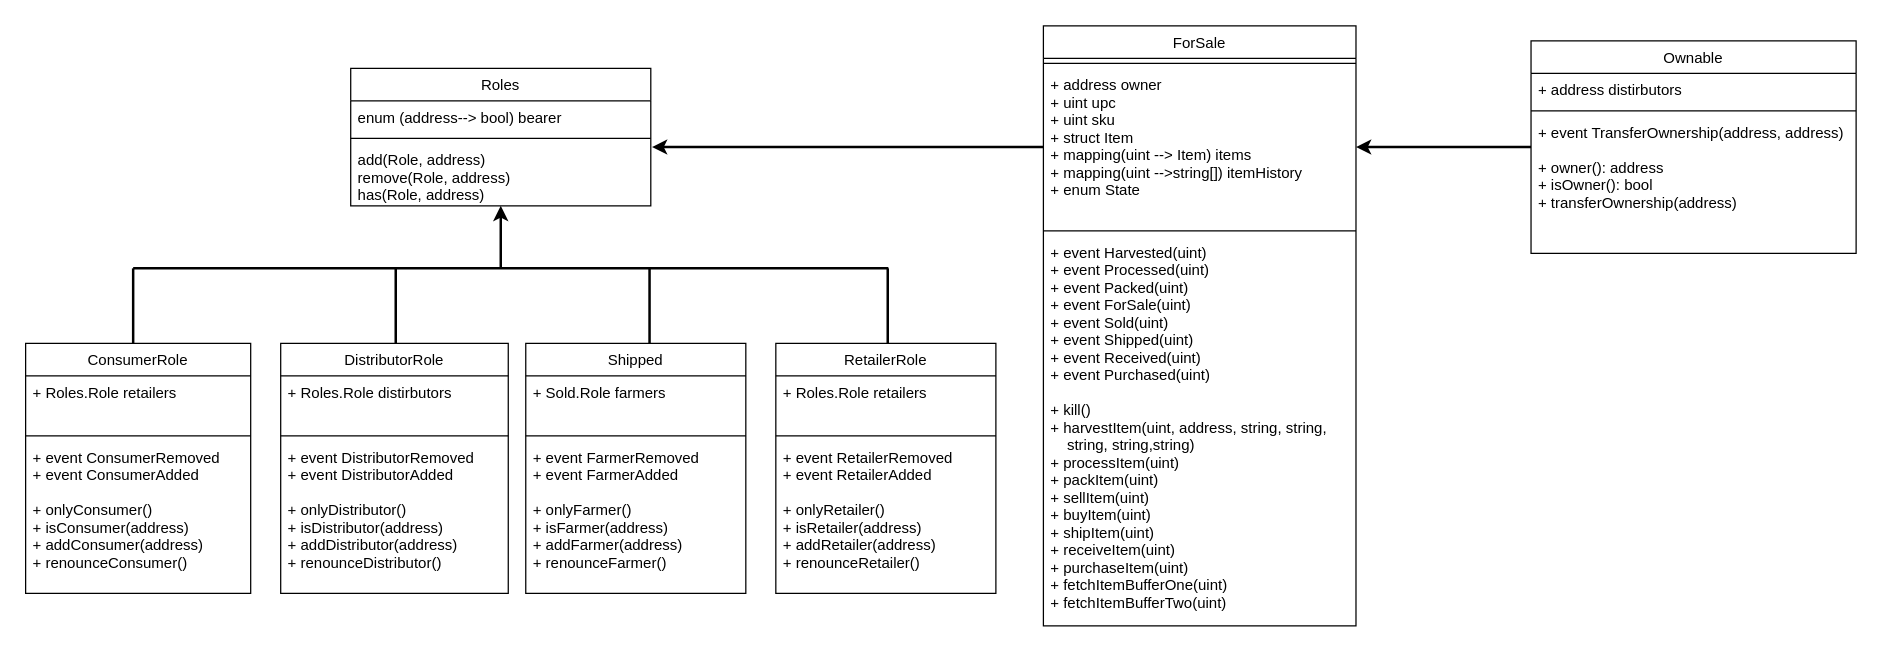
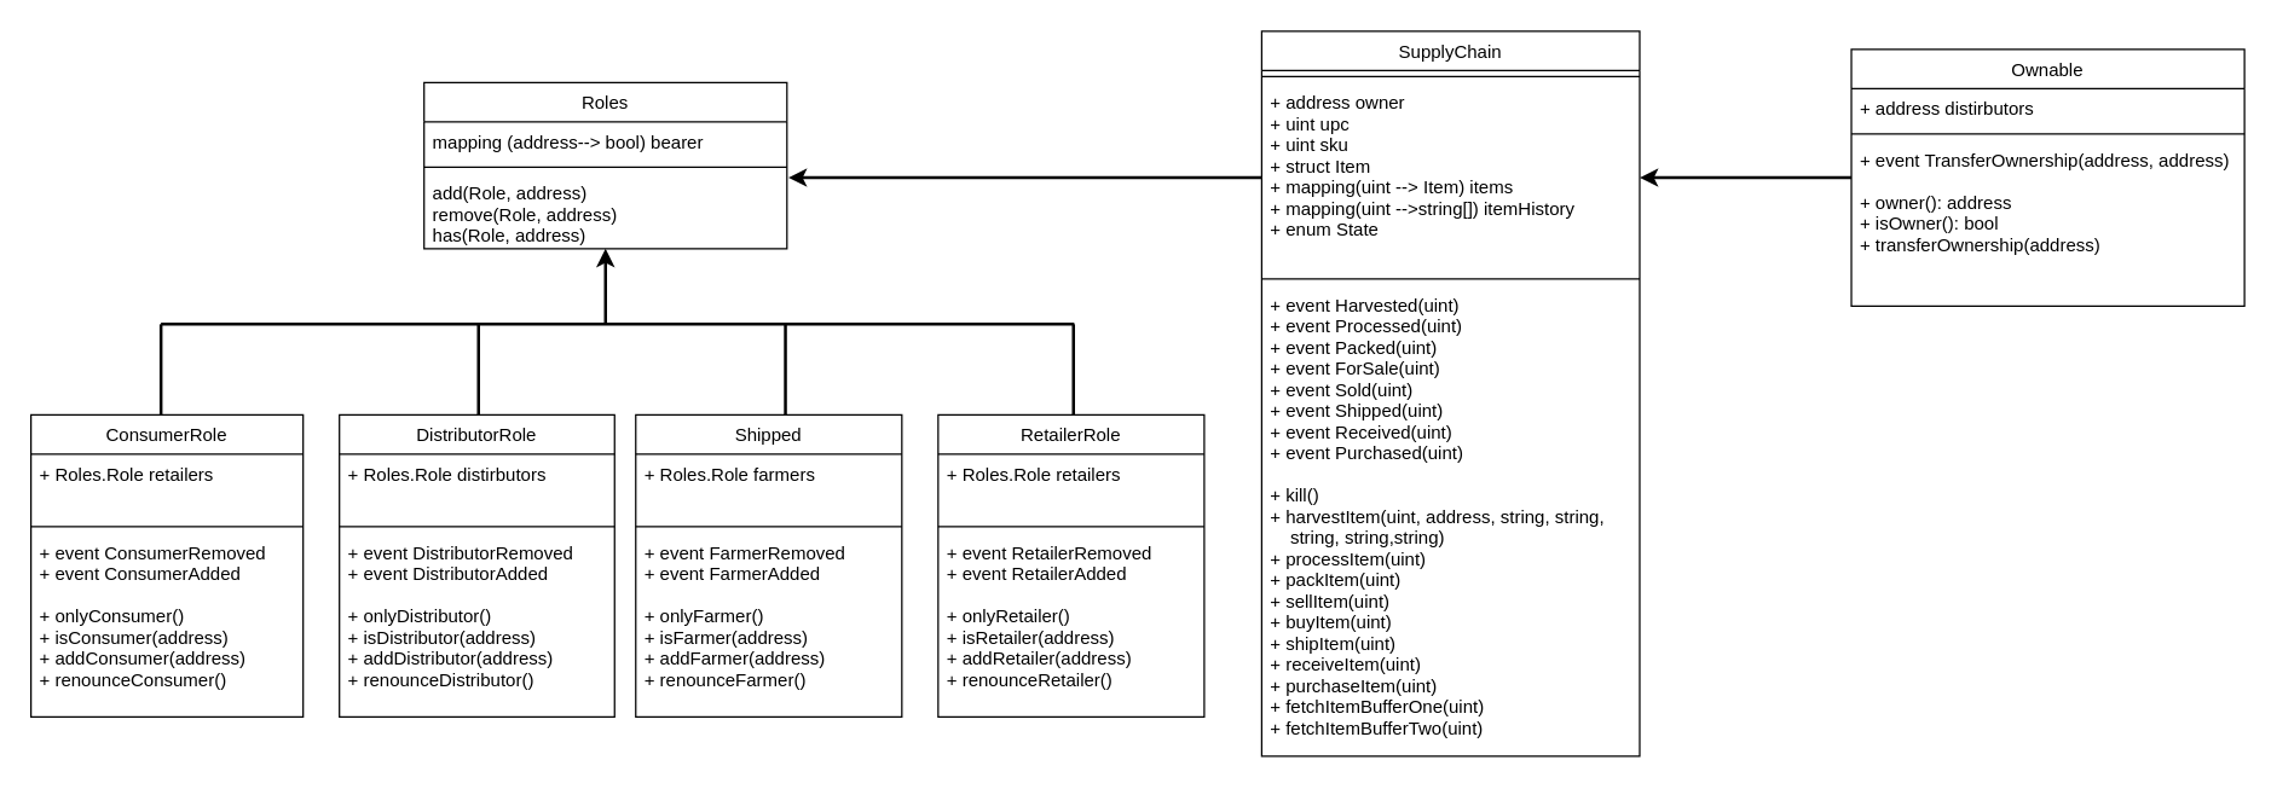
- <mxCell id="10" value="ForSale" style="swimlane;fontStyle=0;align=center;verticalAlign=top;childLayout=stackLayout;horizontal=1;startSize=26;horizontalStack=0;resizeParent=1;resizeLast=0;collapsible=1;marginBottom=0;rounded=0;shadow=0;strokeWidth=1;" vertex="1" parent="1"><mxGeometry x="834" y="20" width="250" height="480" as="geometry"><mxRectangle x="340" y="380" width="170" height="26" as="alternateBounds" /></mxGeometry></mxCell>
+ <mxCell id="10" value="SupplyChain" style="swimlane;fontStyle=0;align=center;verticalAlign=top;childLayout=stackLayout;horizontal=1;startSize=26;horizontalStack=0;resizeParent=1;resizeLast=0;collapsible=1;marginBottom=0;rounded=0;shadow=0;strokeWidth=1;" vertex="1" parent="1"><mxGeometry x="834" y="20" width="250" height="480" as="geometry"><mxRectangle x="340" y="380" width="170" height="26" as="alternateBounds" /></mxGeometry></mxCell>
- <mxCell id="32" value="enum (address--&gt; bool) bearer" style="text;align=left;verticalAlign=top;spacingLeft=4;spacingRight=4;overflow=hidden;rotatable=0;points=[[0,0.5],[1,0.5]];portConstraint=eastwest;" vertex="1" parent="31"><mxGeometry y="26" width="240" height="26" as="geometry" /></mxCell>
+ <mxCell id="32" value="mapping (address--&gt; bool) bearer" style="text;align=left;verticalAlign=top;spacingLeft=4;spacingRight=4;overflow=hidden;rotatable=0;points=[[0,0.5],[1,0.5]];portConstraint=eastwest;" vertex="1" parent="31"><mxGeometry y="26" width="240" height="26" as="geometry" /></mxCell>
- <mxCell id="24" value="+ Sold.Role farmers" style="text;align=left;verticalAlign=top;spacingLeft=4;spacingRight=4;overflow=hidden;rotatable=0;points=[[0,0.5],[1,0.5]];portConstraint=eastwest;" vertex="1" parent="23"><mxGeometry y="26" width="176" height="44" as="geometry" /></mxCell>
+ <mxCell id="24" value="+ Roles.Role farmers" style="text;align=left;verticalAlign=top;spacingLeft=4;spacingRight=4;overflow=hidden;rotatable=0;points=[[0,0.5],[1,0.5]];portConstraint=eastwest;" vertex="1" parent="23"><mxGeometry y="26" width="176" height="44" as="geometry" /></mxCell>
